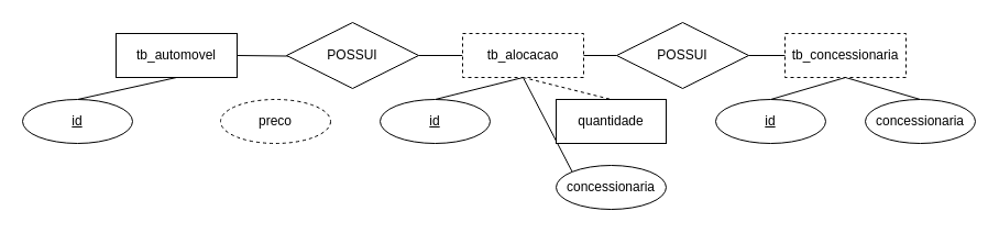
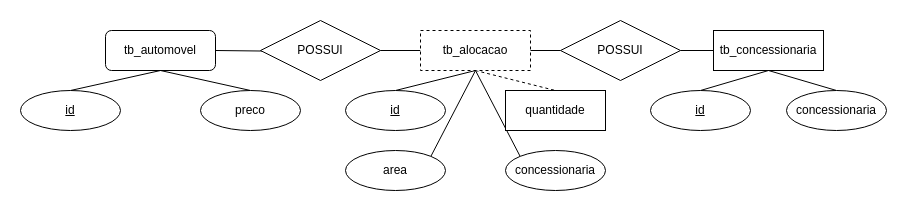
- <mxCell id="10" value="tb_automovel" style="whiteSpace=wrap;html=1;align=center;" parent="1" vertex="1"><mxGeometry x="105" y="30" width="110" height="40" as="geometry" /></mxCell>
+ <mxCell id="10" value="tb_automovel" style="whiteSpace=wrap;html=1;align=center;rounded=1;" parent="1" vertex="1"><mxGeometry x="105" y="30" width="110" height="40" as="geometry" /></mxCell>
- <mxCell id="13" value="tb_concessionaria" style="whiteSpace=wrap;html=1;align=center;dashed=1;" parent="1" vertex="1"><mxGeometry x="713" y="30" width="110" height="40" as="geometry" /></mxCell>
+ <mxCell id="13" value="tb_concessionaria" style="whiteSpace=wrap;html=1;align=center;" parent="1" vertex="1"><mxGeometry x="713" y="30" width="110" height="40" as="geometry" /></mxCell>
+ <mxCell id="9" style="rounded=0;orthogonalLoop=1;jettySize=auto;html=1;entryX=0.5;entryY=0;entryDx=0;entryDy=0;endArrow=none;endFill=0;exitX=0.5;exitY=1;exitDx=0;exitDy=0;" parent="1" source="10" target="20" edge="1"><mxGeometry relative="1" as="geometry" /></mxCell>
- <mxCell id="20" value="preco" style="ellipse;whiteSpace=wrap;html=1;align=center;dashed=1;" parent="1" vertex="1"><mxGeometry x="200" y="90" width="100" height="40" as="geometry" /></mxCell>
+ <mxCell id="20" value="preco" style="ellipse;whiteSpace=wrap;html=1;align=center;" parent="1" vertex="1"><mxGeometry x="200" y="90" width="100" height="40" as="geometry" /></mxCell>
+ <mxCell id="4" style="rounded=0;orthogonalLoop=1;jettySize=auto;html=1;exitX=0.5;exitY=1;exitDx=0;exitDy=0;entryX=1;entryY=0;entryDx=0;entryDy=0;endArrow=none;endFill=0;" parent="1" source="7" target="21" edge="1"><mxGeometry relative="1" as="geometry" /></mxCell>
+ <mxCell id="21" value="area" style="ellipse;whiteSpace=wrap;html=1;align=center;" parent="1" vertex="1"><mxGeometry x="345" y="150" width="100" height="40" as="geometry" /></mxCell>
